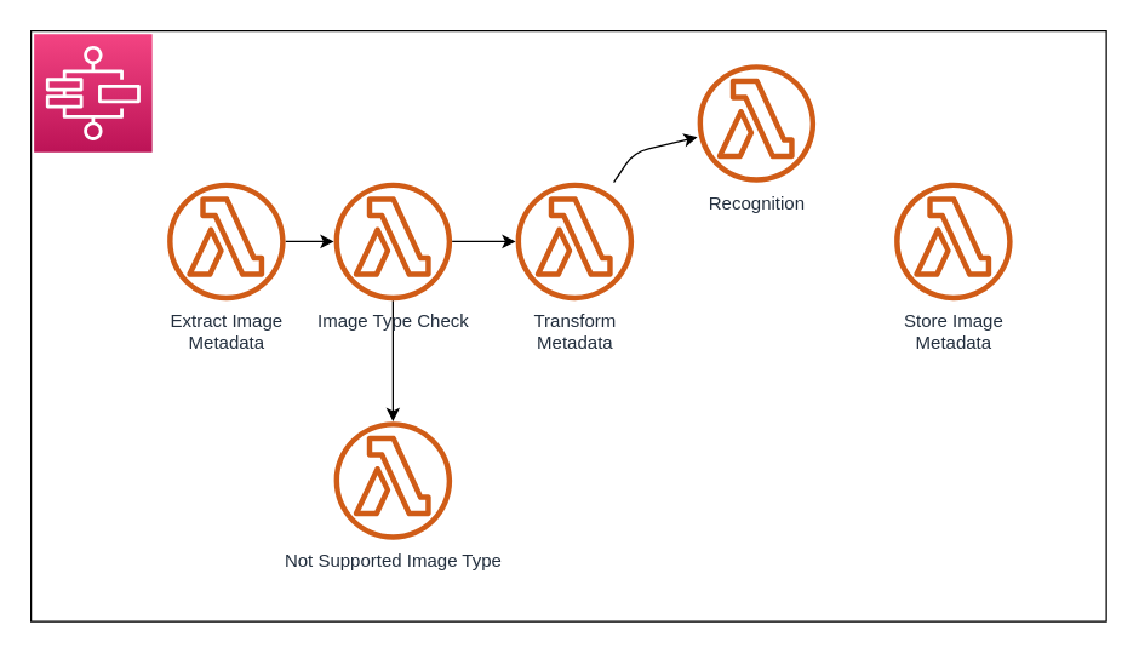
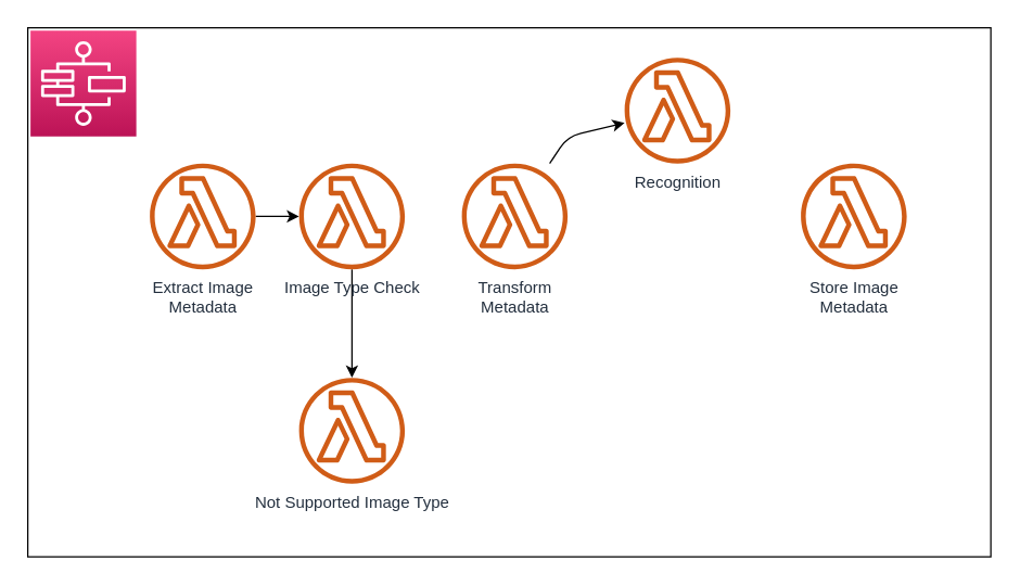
- <mxCell id="7" value="" style="edgeStyle=orthogonalEdgeStyle;rounded=0;orthogonalLoop=1;jettySize=auto;html=1;" edge="1" parent="1" source="8" target="9"><mxGeometry relative="1" as="geometry" /></mxCell>
